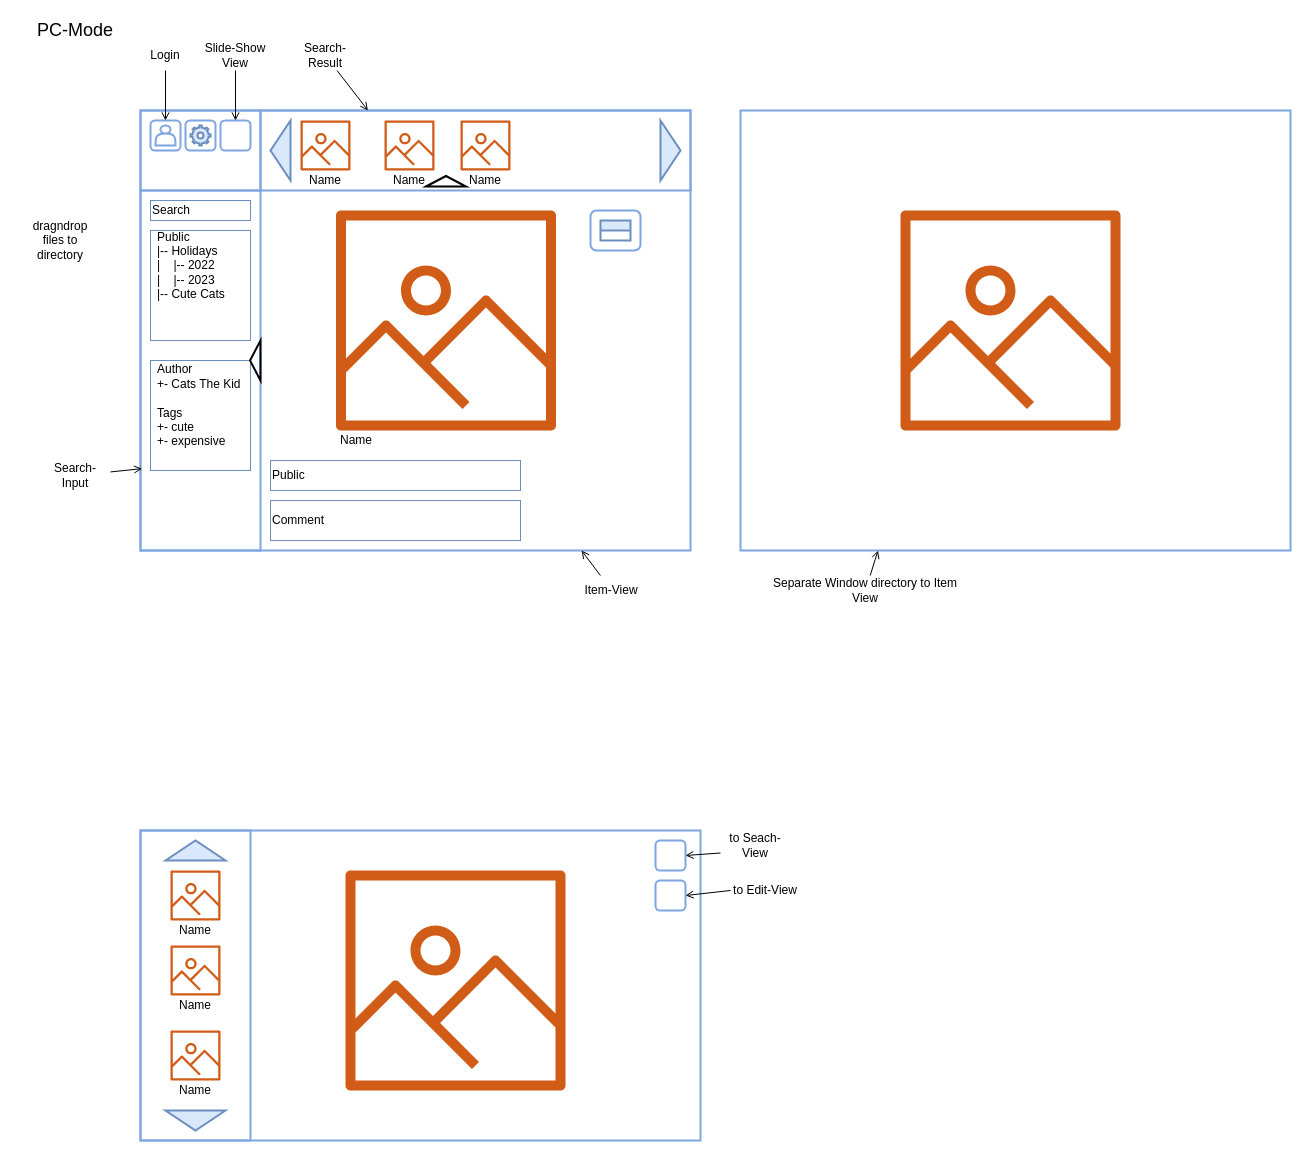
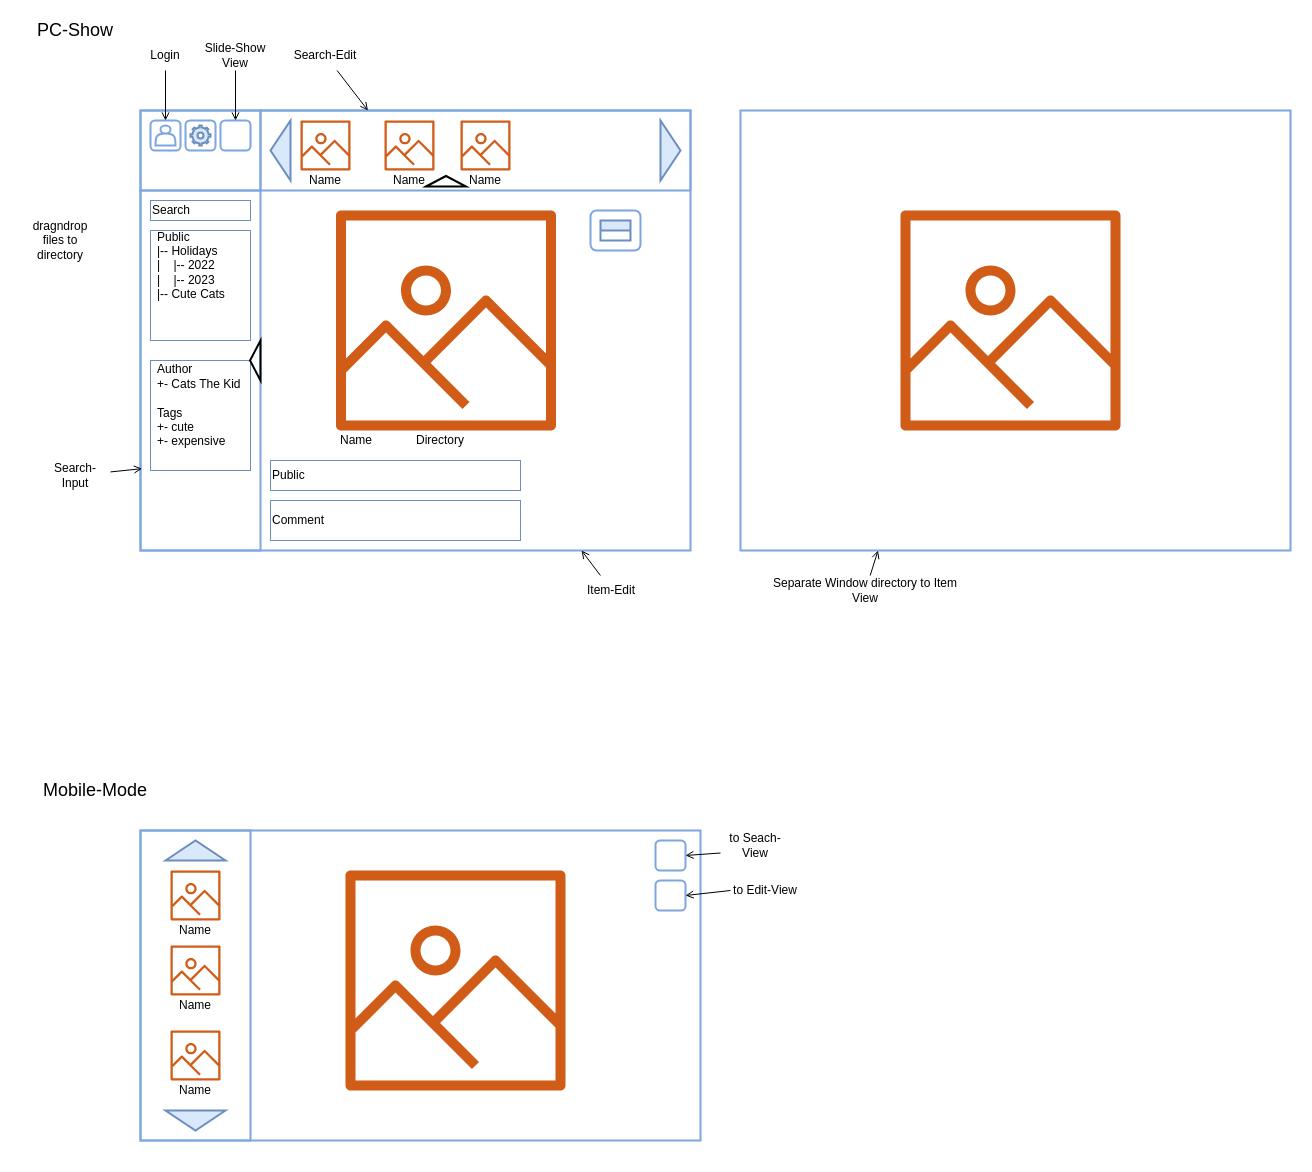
- <mxCell id="37" value="&lt;font style=&quot;font-size: 18px&quot;&gt;PC-Mode&lt;/font&gt;" style="text;html=1;strokeColor=none;fillColor=none;align=center;verticalAlign=middle;whiteSpace=wrap;rounded=0;" parent="1" vertex="1"><mxGeometry y="20" width="110" height="20" as="geometry" x="20" /></mxCell>
+ <mxCell id="37" value="&lt;font style=&quot;font-size: 18px&quot;&gt;PC-Show&lt;/font&gt;" style="text;html=1;strokeColor=none;fillColor=none;align=center;verticalAlign=middle;whiteSpace=wrap;rounded=0;" parent="1" vertex="1"><mxGeometry y="20" width="110" height="20" as="geometry" x="20" /></mxCell>
- <mxCell id="41" value="Search-Result" style="text;html=1;strokeColor=none;fillColor=none;align=center;verticalAlign=middle;whiteSpace=wrap;rounded=0;" parent="1" vertex="1"><mxGeometry x="290" y="40" width="70" height="30" as="geometry" /></mxCell>
+ <mxCell id="41" value="Search-Edit" style="text;html=1;strokeColor=none;fillColor=none;align=center;verticalAlign=middle;whiteSpace=wrap;rounded=0;" parent="1" vertex="1"><mxGeometry x="290" y="40" width="70" height="30" as="geometry" /></mxCell>
+ <mxCell id="32" value="Directory" style="text;html=1;strokeColor=none;fillColor=none;align=center;verticalAlign=middle;whiteSpace=wrap;rounded=0;" parent="1" vertex="1"><mxGeometry x="420" y="430" width="40" height="20" as="geometry" /></mxCell>
- <mxCell id="43" value="Item-View" style="text;html=1;strokeColor=none;fillColor=none;align=center;verticalAlign=middle;whiteSpace=wrap;rounded=0;" parent="1" vertex="1"><mxGeometry x="576.25" y="575" width="70" height="30" as="geometry" /></mxCell>
+ <mxCell id="43" value="Item-Edit" style="text;html=1;strokeColor=none;fillColor=none;align=center;verticalAlign=middle;whiteSpace=wrap;rounded=0;" parent="1" vertex="1"><mxGeometry x="576.25" y="575" width="70" height="30" as="geometry" /></mxCell>
+ <mxCell id="50" value="&lt;font style=&quot;font-size: 18px&quot;&gt;Mobile-Mode&lt;/font&gt;" style="text;html=1;strokeColor=none;fillColor=none;align=center;verticalAlign=middle;whiteSpace=wrap;rounded=0;" parent="1" vertex="1"><mxGeometry x="40" y="780" width="110" height="20" as="geometry" /></mxCell>
